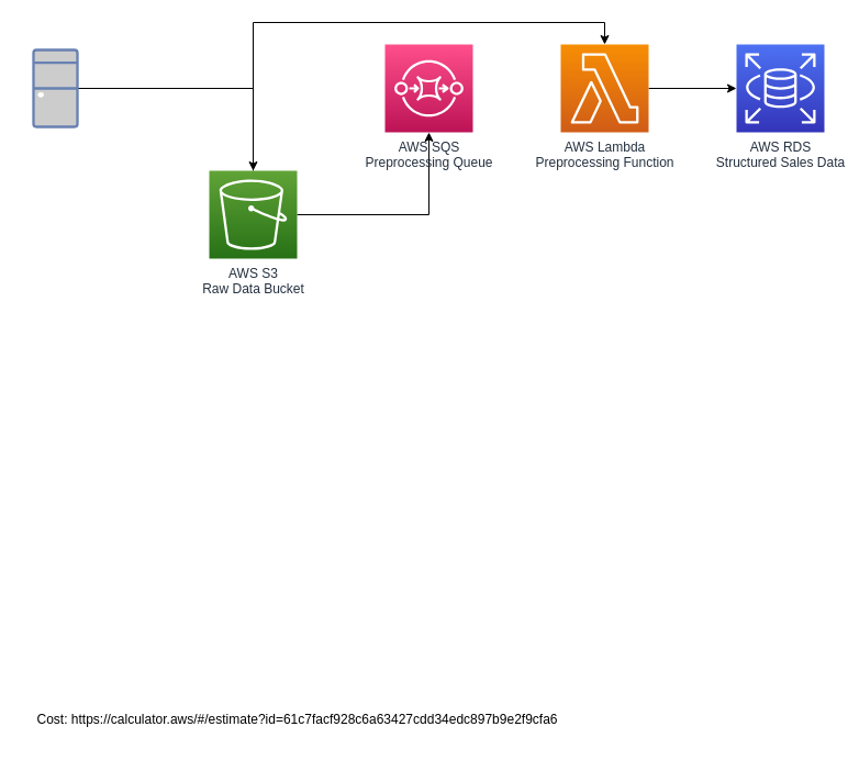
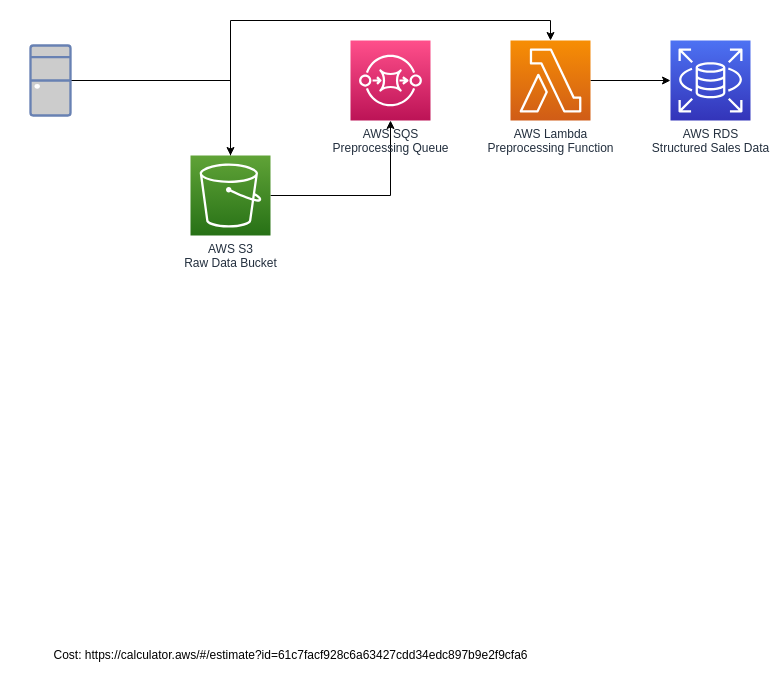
- <mxCell id="11" value="Cost: https://calculator.aws/#/estimate?id=61c7facf928c6a63427cdd34edc897b9e2f9cfa6" style="text;html=1;align=center;verticalAlign=middle;resizable=0;points=[];autosize=1;strokeColor=none;fillColor=none;" vertex="1" parent="1"><mxGeometry x="20" y="640" width="500" height="30" as="geometry" /></mxCell>
+ <mxCell id="11" value="Cost: https://calculator.aws/#/estimate?id=61c7facf928c6a63427cdd34edc897b9e2f9cfa6" style="text;html=1;align=center;verticalAlign=middle;resizable=0;points=[];autosize=1;strokeColor=none;fillColor=none;" vertex="1" parent="1"><mxGeometry x="40" y="640" width="500" height="30" as="geometry" /></mxCell>
